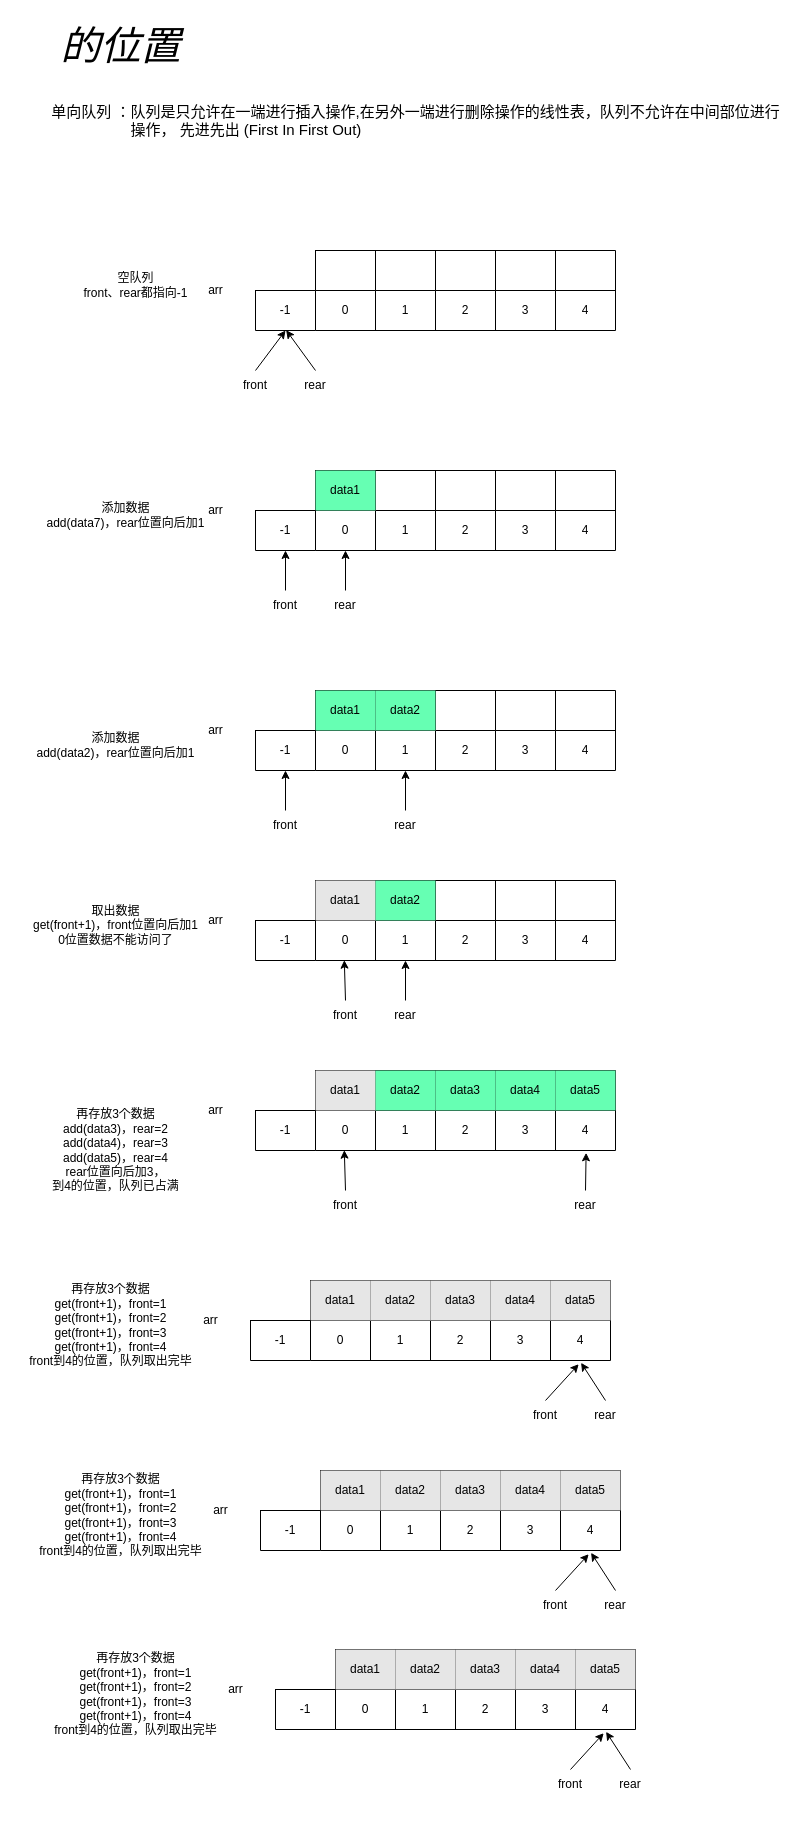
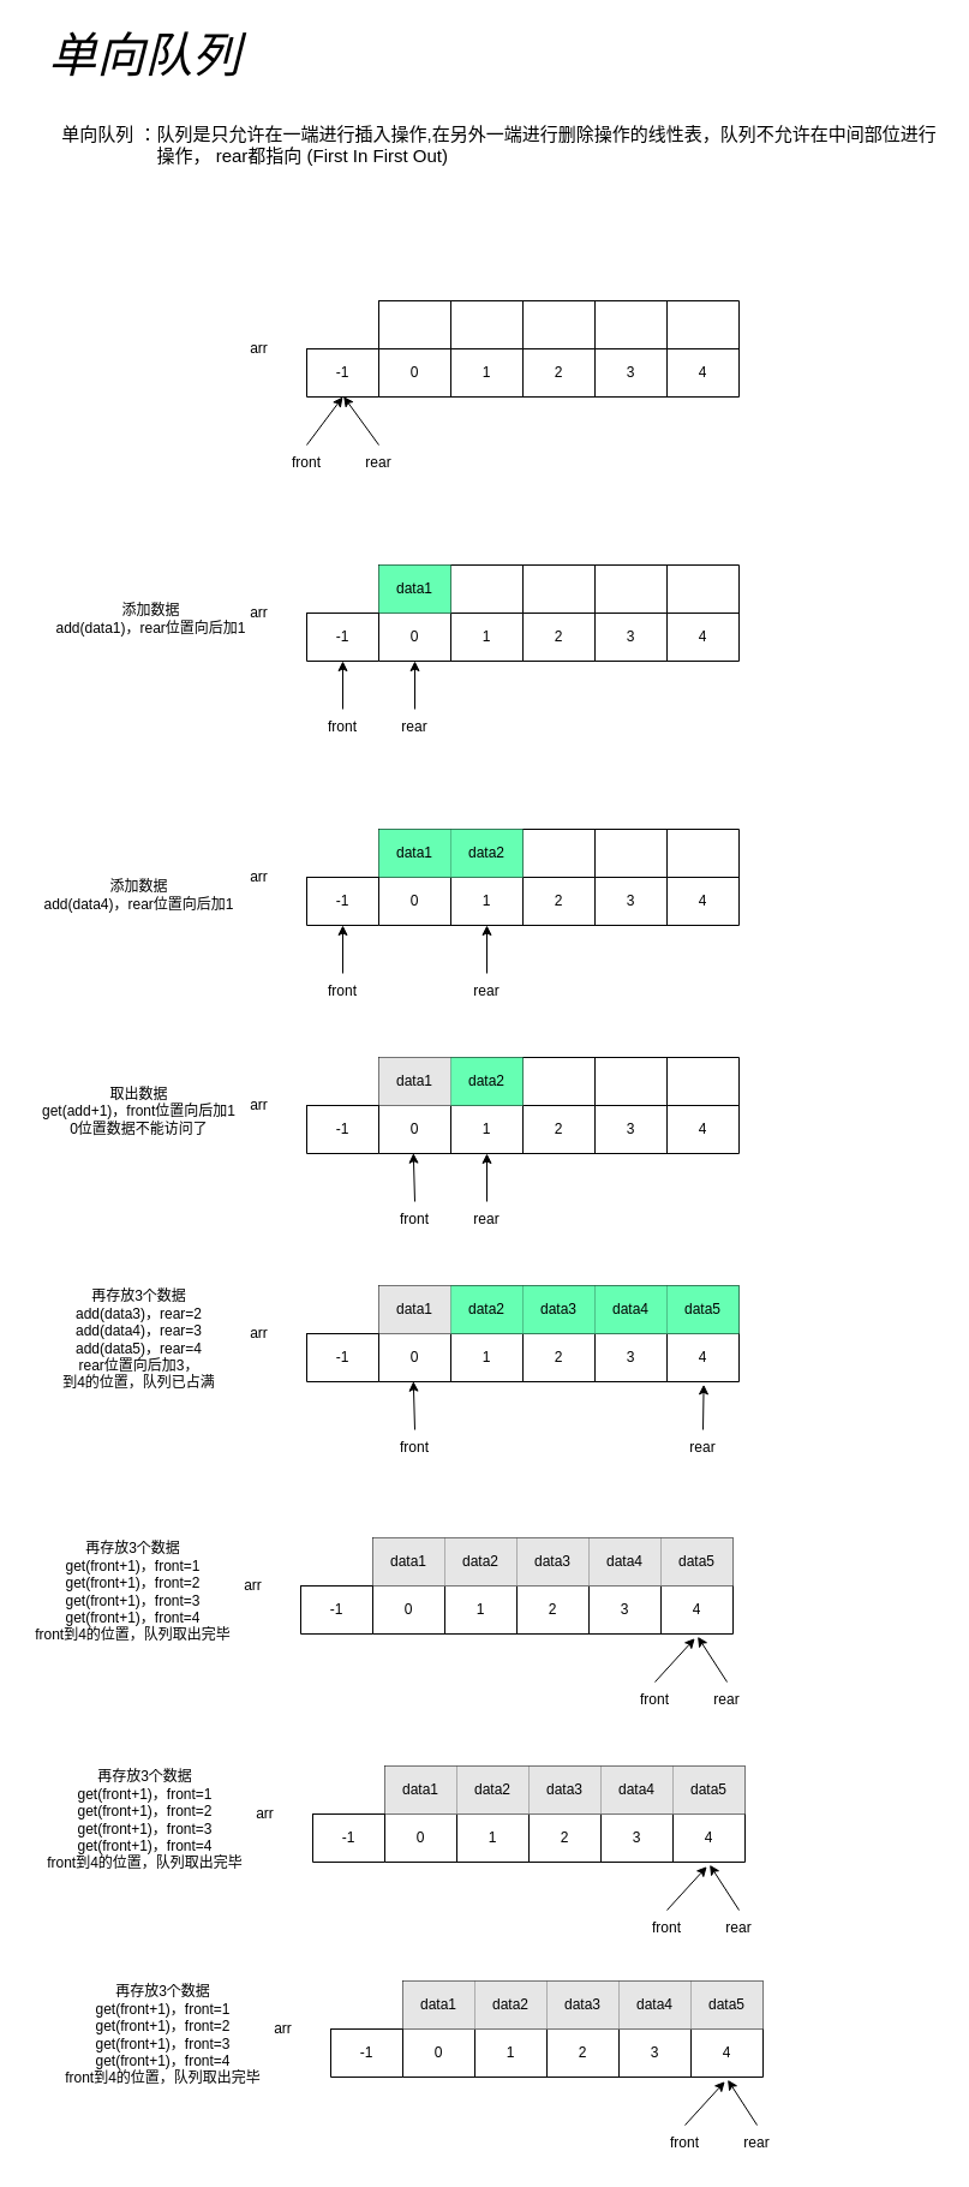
- <mxCell id="134" value="的位置" style="text;html=1;align=center;verticalAlign=middle;resizable=0;points=[];autosize=1;strokeColor=none;fillColor=none;fontColor=#000000;fontSize=40;fontFamily=Helvetica;fontStyle=2;" parent="1" vertex="1"><mxGeometry x="30" y="20" width="180" height="50" as="geometry" /></mxCell>
+ <mxCell id="134" value="单向队列" style="text;html=1;align=center;verticalAlign=middle;resizable=0;points=[];autosize=1;strokeColor=none;fillColor=none;fontColor=#000000;fontSize=40;fontFamily=Helvetica;fontStyle=2;" parent="1" vertex="1"><mxGeometry x="30" y="20" width="180" height="50" as="geometry" /></mxCell>
- <mxCell id="135" value="&lt;div style=&quot;font-size: 15px&quot;&gt;&lt;font style=&quot;font-size: 15px&quot;&gt;单向队列 ：队列是只允许在一端进行插入操作,在另外一端进行删除操作的线性表，队列不允许在中间部位进行&lt;br&gt;&lt;div style=&quot;text-align: left&quot;&gt;&lt;font&gt;&amp;nbsp; &amp;nbsp; &amp;nbsp; &amp;nbsp; &amp;nbsp; &amp;nbsp; &amp;nbsp; &amp;nbsp; &amp;nbsp; &amp;nbsp;操作，&lt;/font&gt;&lt;span style=&quot;text-align: left&quot;&gt;&amp;nbsp;先进先出 (First In First Out)&lt;/span&gt;&lt;/div&gt;&lt;/font&gt;&lt;/div&gt;" style="text;html=1;align=center;verticalAlign=middle;resizable=0;points=[];autosize=1;strokeColor=none;fillColor=none;fontSize=40;fontFamily=Helvetica;fontColor=#000000;" parent="1" vertex="1"><mxGeometry x="45" y="70" width="740" height="100" as="geometry" /></mxCell>
+ <mxCell id="135" value="&lt;div style=&quot;font-size: 15px&quot;&gt;&lt;font style=&quot;font-size: 15px&quot;&gt;单向队列 ：队列是只允许在一端进行插入操作,在另外一端进行删除操作的线性表，队列不允许在中间部位进行&lt;br&gt;&lt;div style=&quot;text-align: left&quot;&gt;&lt;font&gt;&amp;nbsp; &amp;nbsp; &amp;nbsp; &amp;nbsp; &amp;nbsp; &amp;nbsp; &amp;nbsp; &amp;nbsp; &amp;nbsp; &amp;nbsp;操作，&lt;/font&gt;&lt;span style=&quot;text-align: left&quot;&gt;&amp;nbsp;rear都指向 (First In First Out)&lt;/span&gt;&lt;/div&gt;&lt;/font&gt;&lt;/div&gt;" style="text;html=1;align=center;verticalAlign=middle;resizable=0;points=[];autosize=1;strokeColor=none;fillColor=none;fontSize=40;fontFamily=Helvetica;fontColor=#000000;" parent="1" vertex="1"><mxGeometry x="45" y="70" width="740" height="100" as="geometry" /></mxCell>
- <mxCell id="22" value="空队列&lt;br&gt;front、rear都指向-1" style="text;html=1;align=center;verticalAlign=middle;resizable=0;points=[];autosize=1;strokeColor=none;fillColor=none;fontColor=#000000;" parent="1" vertex="1"><mxGeometry x="75" y="270" width="120" height="30" as="geometry" /></mxCell>
- <mxCell id="43" value="添加数据&lt;br&gt;add(data7)，rear位置向后加1" style="text;html=1;align=center;verticalAlign=middle;resizable=0;points=[];autosize=1;strokeColor=none;fillColor=none;fontColor=#000000;" parent="1" vertex="1"><mxGeometry x="40" y="500" width="170" height="30" as="geometry" /></mxCell>
+ <mxCell id="43" value="添加数据&lt;br&gt;add(data1)，rear位置向后加1" style="text;html=1;align=center;verticalAlign=middle;resizable=0;points=[];autosize=1;strokeColor=none;fillColor=none;fontColor=#000000;" parent="1" vertex="1"><mxGeometry x="40" y="500" width="170" height="30" as="geometry" /></mxCell>
- <mxCell id="64" value="添加数据&lt;br&gt;add(data2)，rear位置向后加1" style="text;html=1;align=center;verticalAlign=middle;resizable=0;points=[];autosize=1;strokeColor=none;fillColor=none;fontColor=#000000;" parent="1" vertex="1"><mxGeometry x="30" y="730" width="170" height="30" as="geometry" /></mxCell>
+ <mxCell id="64" value="添加数据&lt;br&gt;add(data4)，rear位置向后加1" style="text;html=1;align=center;verticalAlign=middle;resizable=0;points=[];autosize=1;strokeColor=none;fillColor=none;fontColor=#000000;" parent="1" vertex="1"><mxGeometry x="30" y="730" width="170" height="30" as="geometry" /></mxCell>
- <mxCell id="88" value="取出数据&lt;br&gt;get(front+1)，front位置向后加1&lt;br&gt;0位置数据不能访问了" style="text;html=1;align=center;verticalAlign=middle;resizable=0;points=[];autosize=1;strokeColor=none;fillColor=none;fontColor=#000000;" parent="1" vertex="1"><mxGeometry x="25" y="900" width="180" height="50" as="geometry" /></mxCell>
+ <mxCell id="88" value="取出数据&lt;br&gt;get(add+1)，front位置向后加1&lt;br&gt;0位置数据不能访问了" style="text;html=1;align=center;verticalAlign=middle;resizable=0;points=[];autosize=1;strokeColor=none;fillColor=none;fontColor=#000000;" parent="1" vertex="1"><mxGeometry x="25" y="900" width="180" height="50" as="geometry" /></mxCell>
- <mxCell id="110" value="再存放3个数据&lt;br&gt;add(data3)，rear=2&lt;br&gt;add(data4)，rear=3&lt;br&gt;add(data5)，rear=4&lt;br&gt;rear位置向后加3，&lt;br&gt;到4的位置，队列已占满" style="text;html=1;align=center;verticalAlign=middle;resizable=0;points=[];autosize=1;strokeColor=none;fillColor=none;fontColor=#000000;" parent="1" vertex="1"><mxGeometry x="45" y="1105" width="140" height="90" as="geometry" /></mxCell>
+ <mxCell id="110" value="再存放3个数据&lt;br&gt;add(data3)，rear=2&lt;br&gt;add(data4)，rear=3&lt;br&gt;add(data5)，rear=4&lt;br&gt;rear位置向后加3，&lt;br&gt;到4的位置，队列已占满" style="text;html=1;align=center;verticalAlign=middle;resizable=0;points=[];autosize=1;strokeColor=none;fillColor=none;fontColor=#000000;" parent="1" vertex="1"><mxGeometry x="45" y="1070" width="140" height="90" as="geometry" /></mxCell>
